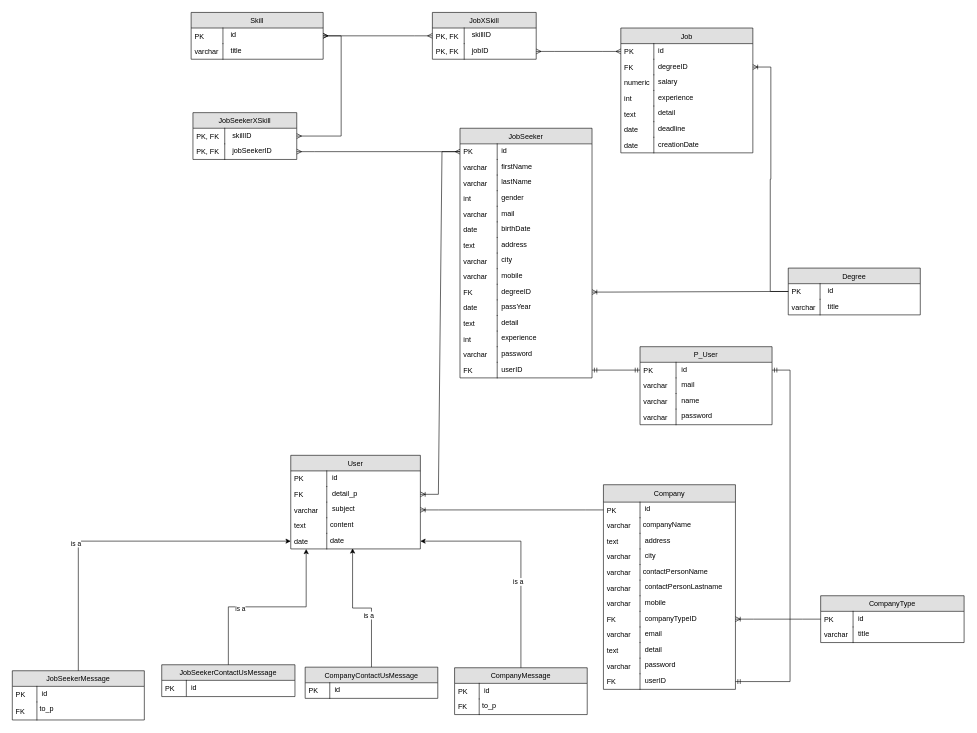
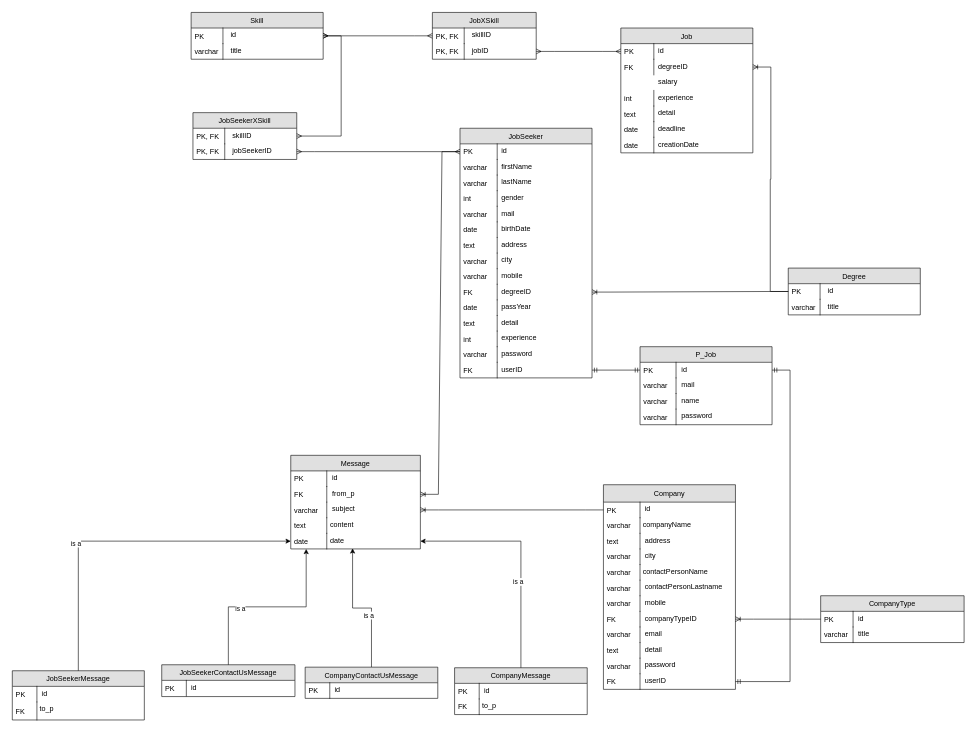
- <mxCell id="13" value="numeric" style="shape=partialRectangle;top=0;left=0;bottom=0;fillColor=none;align=left;verticalAlign=middle;spacingLeft=4;spacingRight=4;overflow=hidden;rotatable=0;points=[];portConstraint=eastwest;part=1;" parent="12" vertex="1" connectable="0"><mxGeometry width="55" height="26" as="geometry" /></mxCell>
- <mxCell id="69" value="P_User" style="swimlane;fontStyle=0;childLayout=stackLayout;horizontal=1;startSize=26;fillColor=#e0e0e0;horizontalStack=0;resizeParent=1;resizeLast=0;collapsible=1;marginBottom=0;swimlaneFillColor=#ffffff;align=center;" parent="1" vertex="1"><mxGeometry x="1066" y="577" width="220" height="130" as="geometry" /></mxCell>
+ <mxCell id="69" value="P_Job" style="swimlane;fontStyle=0;childLayout=stackLayout;horizontal=1;startSize=26;fillColor=#e0e0e0;horizontalStack=0;resizeParent=1;resizeLast=0;collapsible=1;marginBottom=0;swimlaneFillColor=#ffffff;align=center;" parent="1" vertex="1"><mxGeometry x="1066" y="577" width="220" height="130" as="geometry" /></mxCell>
- <mxCell id="58" value="User" style="swimlane;fontStyle=0;childLayout=stackLayout;horizontal=1;startSize=26;fillColor=#e0e0e0;horizontalStack=0;resizeParent=1;resizeLast=0;collapsible=1;marginBottom=0;swimlaneFillColor=#ffffff;align=center;" parent="1" vertex="1"><mxGeometry x="484" y="758" width="216" height="156" as="geometry" /></mxCell>
+ <mxCell id="58" value="Message" style="swimlane;fontStyle=0;childLayout=stackLayout;horizontal=1;startSize=26;fillColor=#e0e0e0;horizontalStack=0;resizeParent=1;resizeLast=0;collapsible=1;marginBottom=0;swimlaneFillColor=#ffffff;align=center;" parent="1" vertex="1"><mxGeometry x="484" y="758" width="216" height="156" as="geometry" /></mxCell>
- <mxCell id="61" value="          detail_p" style="shape=partialRectangle;top=0;left=0;right=0;bottom=0;align=left;verticalAlign=top;spacingTop=-2;fillColor=none;spacingLeft=34;spacingRight=4;overflow=hidden;rotatable=0;points=[[0,0.5],[1,0.5]];portConstraint=eastwest;dropTarget=0;" parent="58" vertex="1"><mxGeometry y="52" width="216" height="26" as="geometry" /></mxCell>
+ <mxCell id="61" value="          from_p" style="shape=partialRectangle;top=0;left=0;right=0;bottom=0;align=left;verticalAlign=top;spacingTop=-2;fillColor=none;spacingLeft=34;spacingRight=4;overflow=hidden;rotatable=0;points=[[0,0.5],[1,0.5]];portConstraint=eastwest;dropTarget=0;" parent="58" vertex="1"><mxGeometry y="52" width="216" height="26" as="geometry" /></mxCell>
